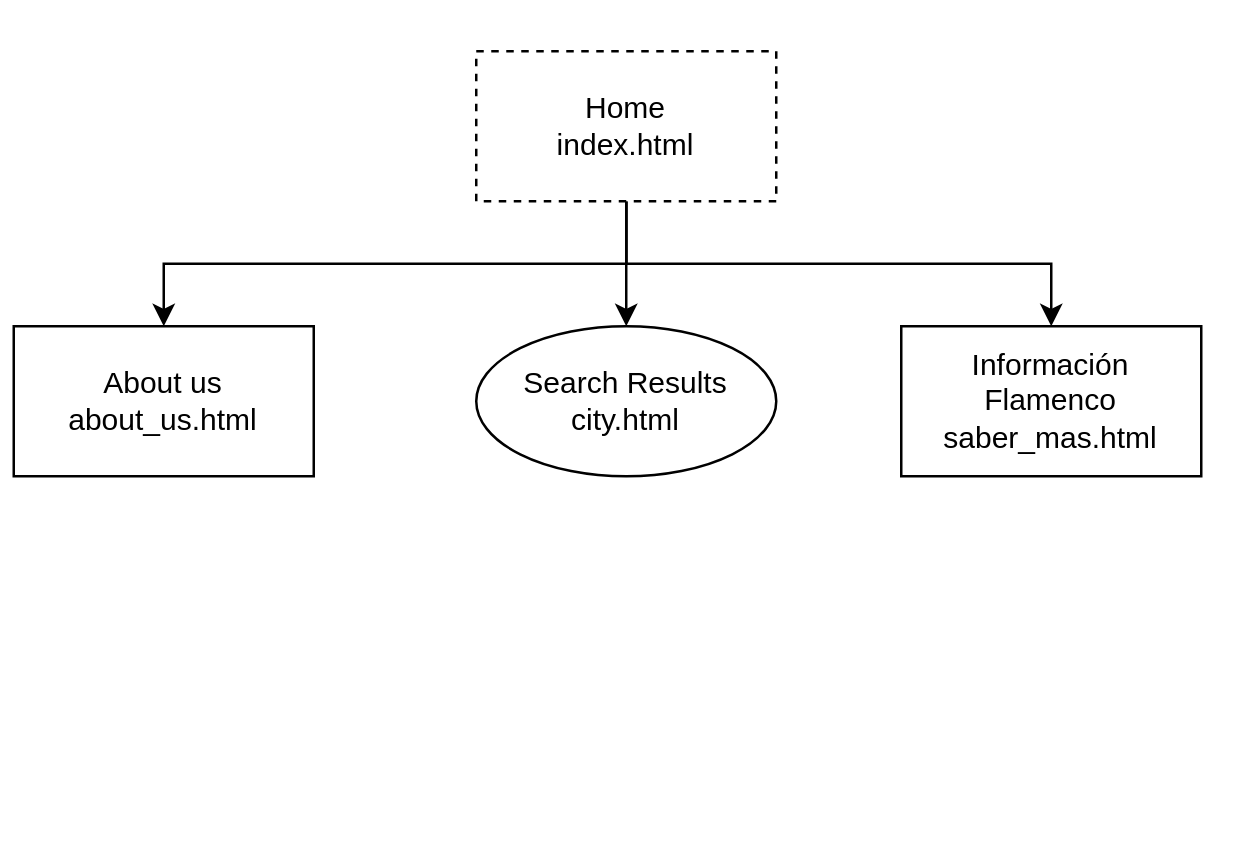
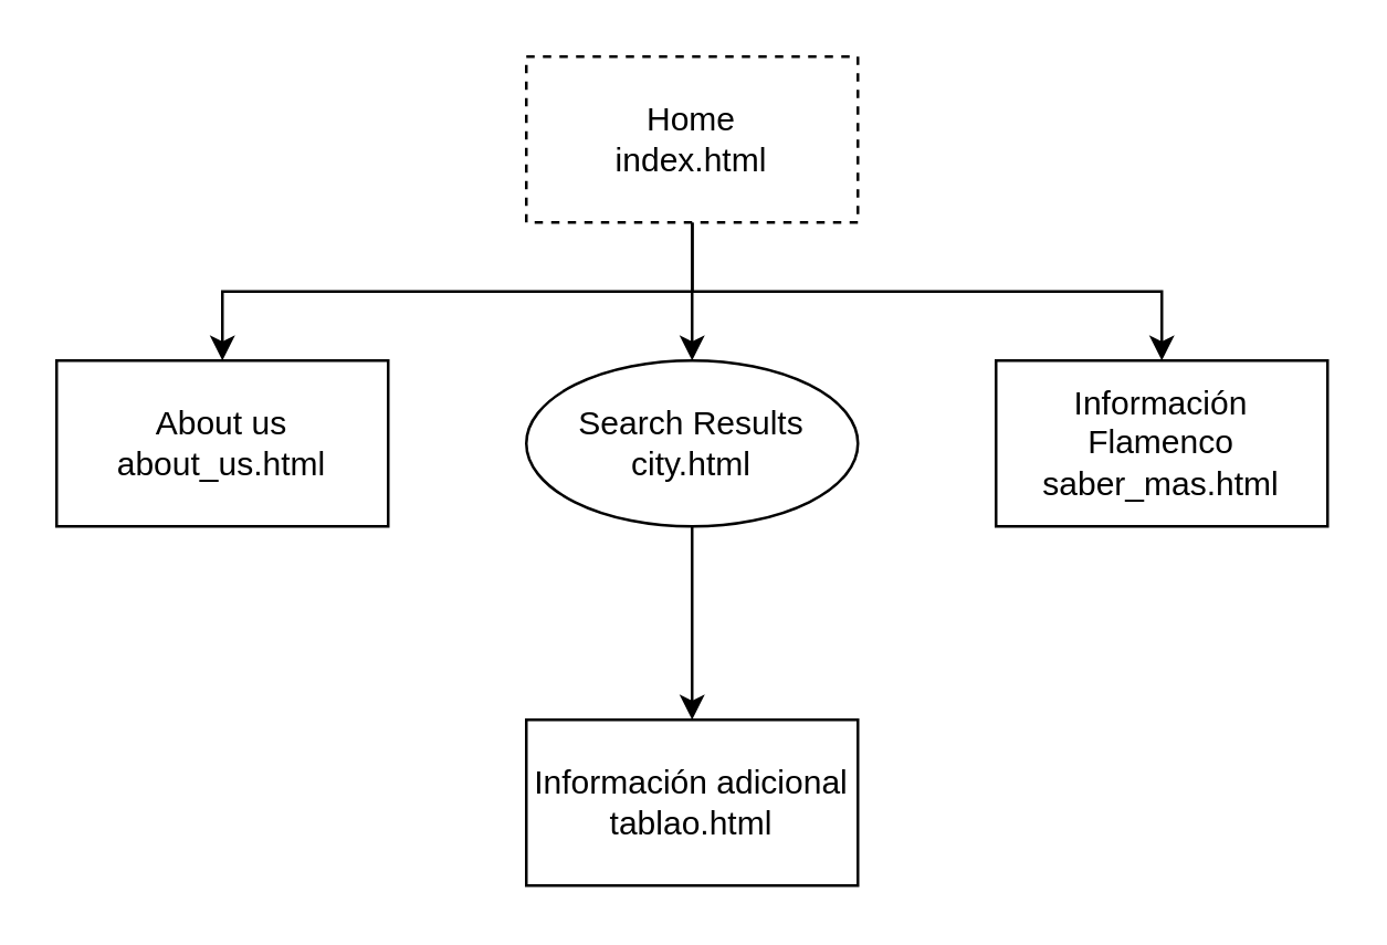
- <mxCell id="6" value="About us&lt;br&gt;about_us.html" style="rounded=0;whiteSpace=wrap;html=1;" vertex="1" parent="1"><mxGeometry x="5" y="130" width="120" height="60" as="geometry" /></mxCell>
+ <mxCell id="6" value="About us&lt;br&gt;about_us.html" style="rounded=0;whiteSpace=wrap;html=1;" vertex="1" parent="1"><mxGeometry x="20" y="130" width="120" height="60" as="geometry" /></mxCell>
+ <mxCell id="7" style="edgeStyle=orthogonalEdgeStyle;rounded=0;orthogonalLoop=1;jettySize=auto;html=1;exitX=0.5;exitY=1;exitDx=0;exitDy=0;" edge="1" parent="1" source="8" target="9"><mxGeometry relative="1" as="geometry" /></mxCell>
+ <mxCell id="9" value="Información adicional&lt;br&gt;tablao.html" style="rounded=0;whiteSpace=wrap;html=1;" vertex="1" parent="1"><mxGeometry x="190" y="260" width="120" height="60" as="geometry" /></mxCell>
